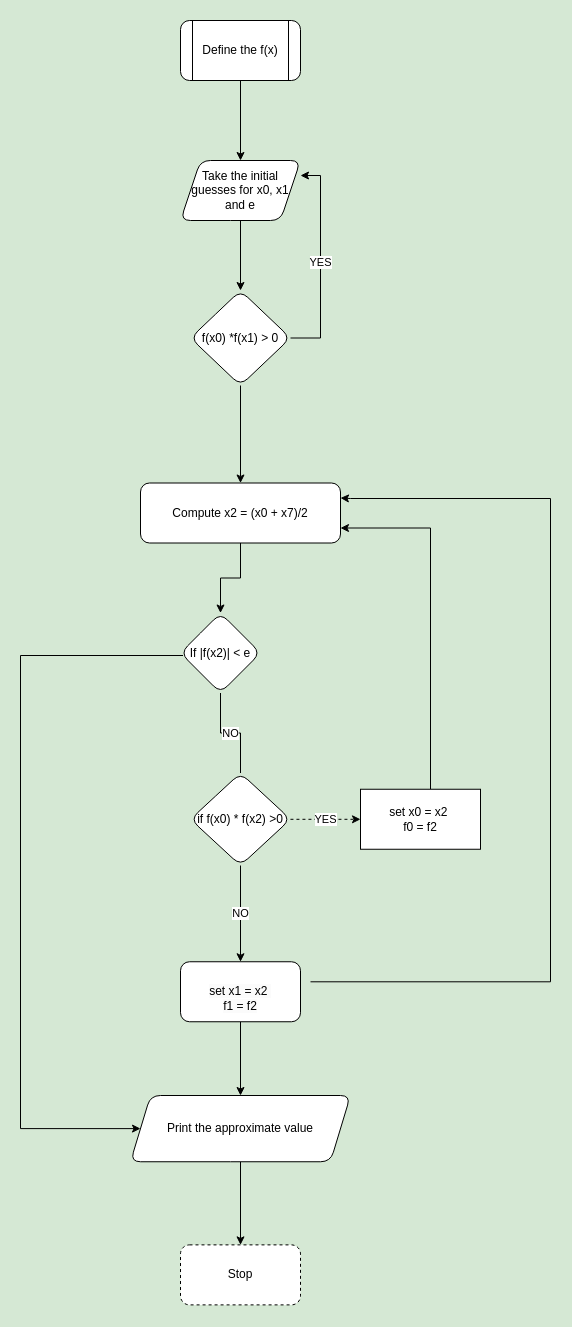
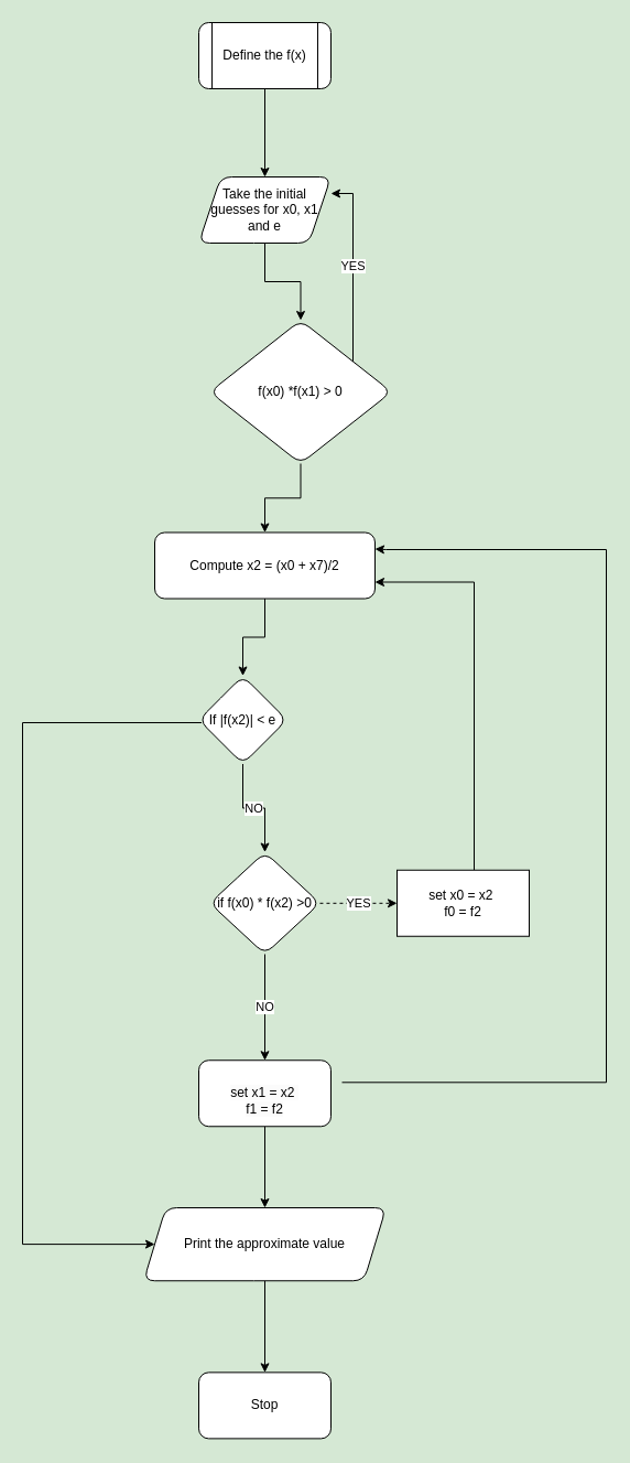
- <mxCell id="7" value="f(x0) *f(x1) &amp;gt; 0" style="rhombus;whiteSpace=wrap;html=1;rounded=1;" vertex="1" parent="1"><mxGeometry x="190" y="290" width="100" height="95" as="geometry" /></mxCell>
+ <mxCell id="7" value="f(x0) *f(x1) &amp;gt; 0" style="rhombus;whiteSpace=wrap;html=1;rounded=1;" vertex="1" parent="1"><mxGeometry x="190" y="290" width="165" height="130" as="geometry" /></mxCell>
- <mxCell id="11" value="NO" style="edgeStyle=orthogonalEdgeStyle;rounded=0;orthogonalLoop=1;jettySize=auto;html=1;endArrow=none;" edge="1" parent="1" source="13" target="16"><mxGeometry relative="1" as="geometry" /></mxCell>
+ <mxCell id="11" value="NO" style="edgeStyle=orthogonalEdgeStyle;rounded=0;orthogonalLoop=1;jettySize=auto;html=1;" edge="1" parent="1" source="13" target="16"><mxGeometry relative="1" as="geometry" /></mxCell>
- <mxCell id="24" value="Stop" style="whiteSpace=wrap;html=1;rounded=1;dashed=1;" vertex="1" parent="1"><mxGeometry x="180" y="1244.375" width="120" height="60" as="geometry" /></mxCell>
+ <mxCell id="24" value="Stop" style="whiteSpace=wrap;html=1;rounded=1;" vertex="1" parent="1"><mxGeometry x="180" y="1244.375" width="120" height="60" as="geometry" /></mxCell>
